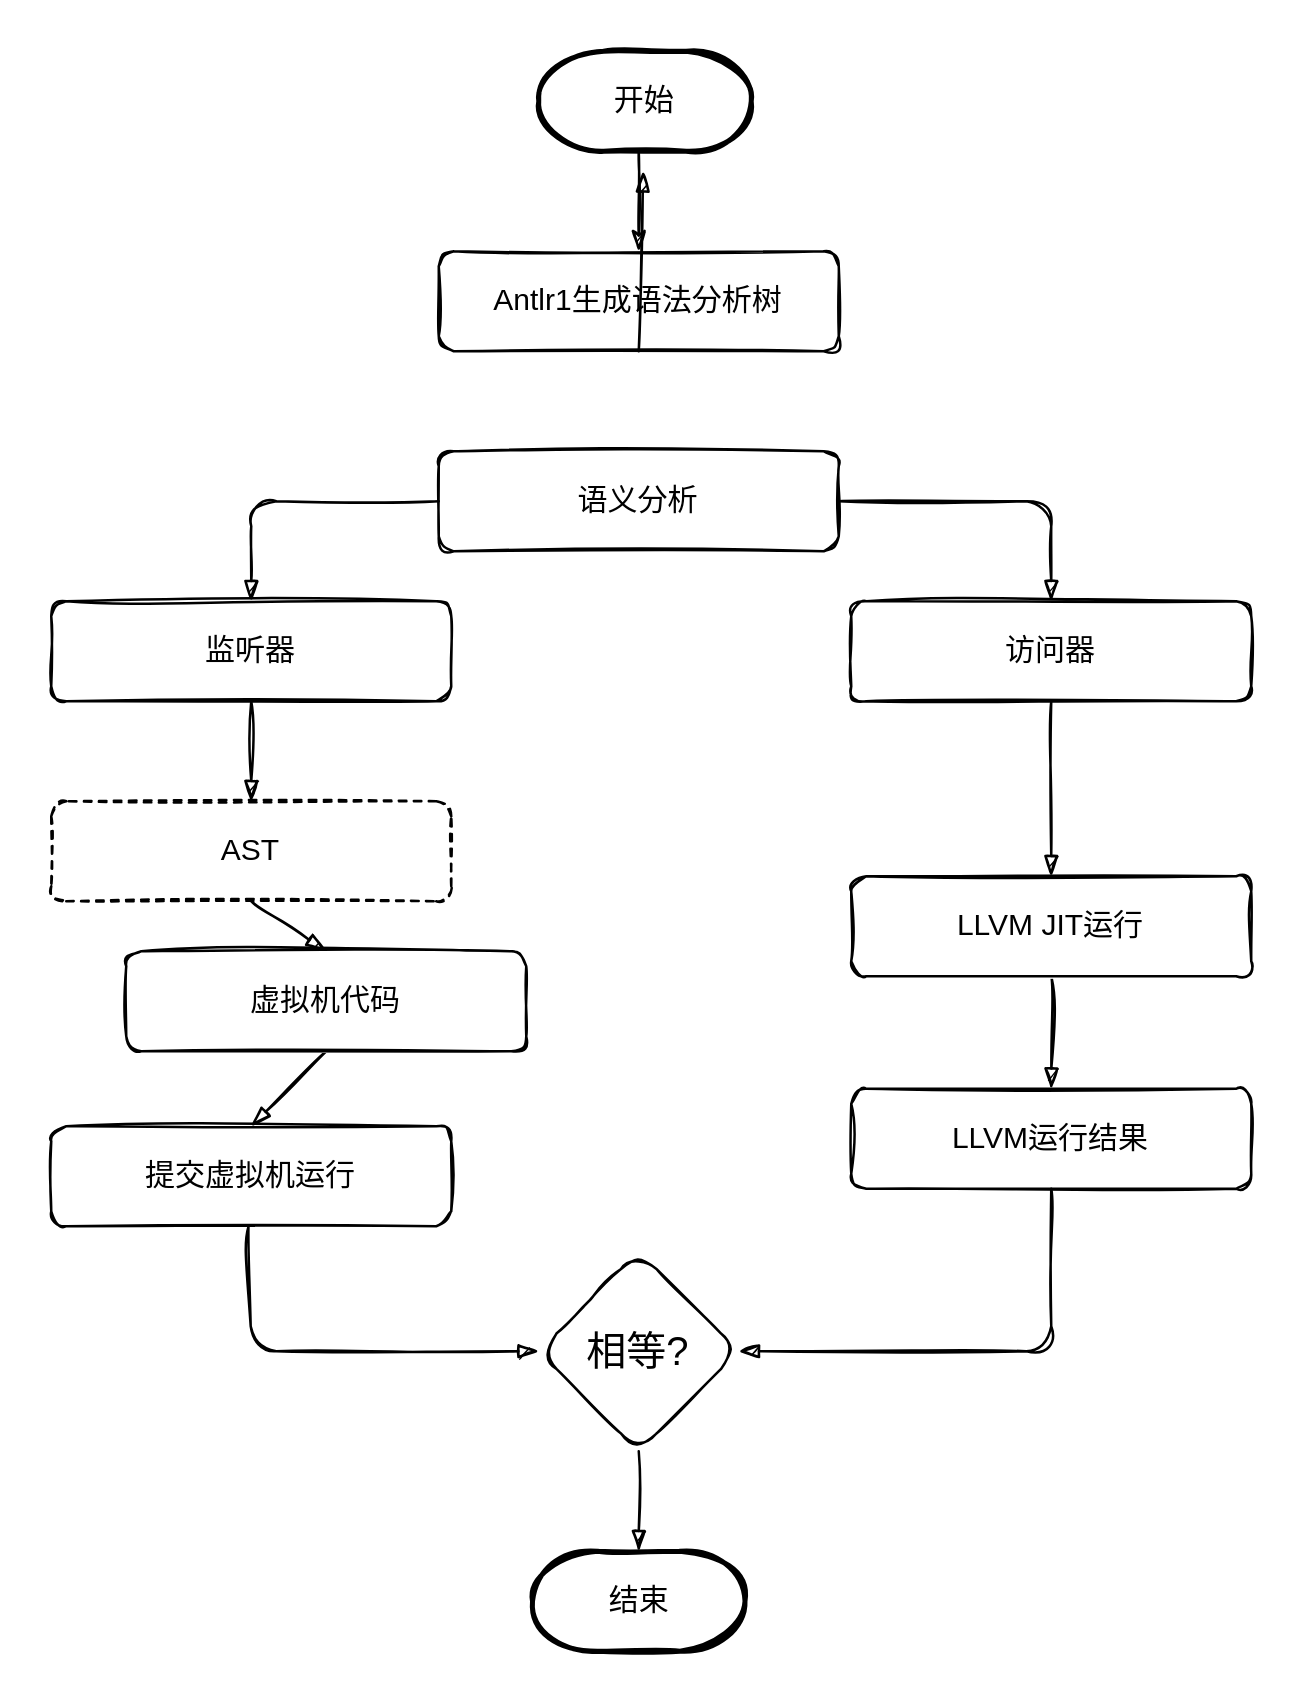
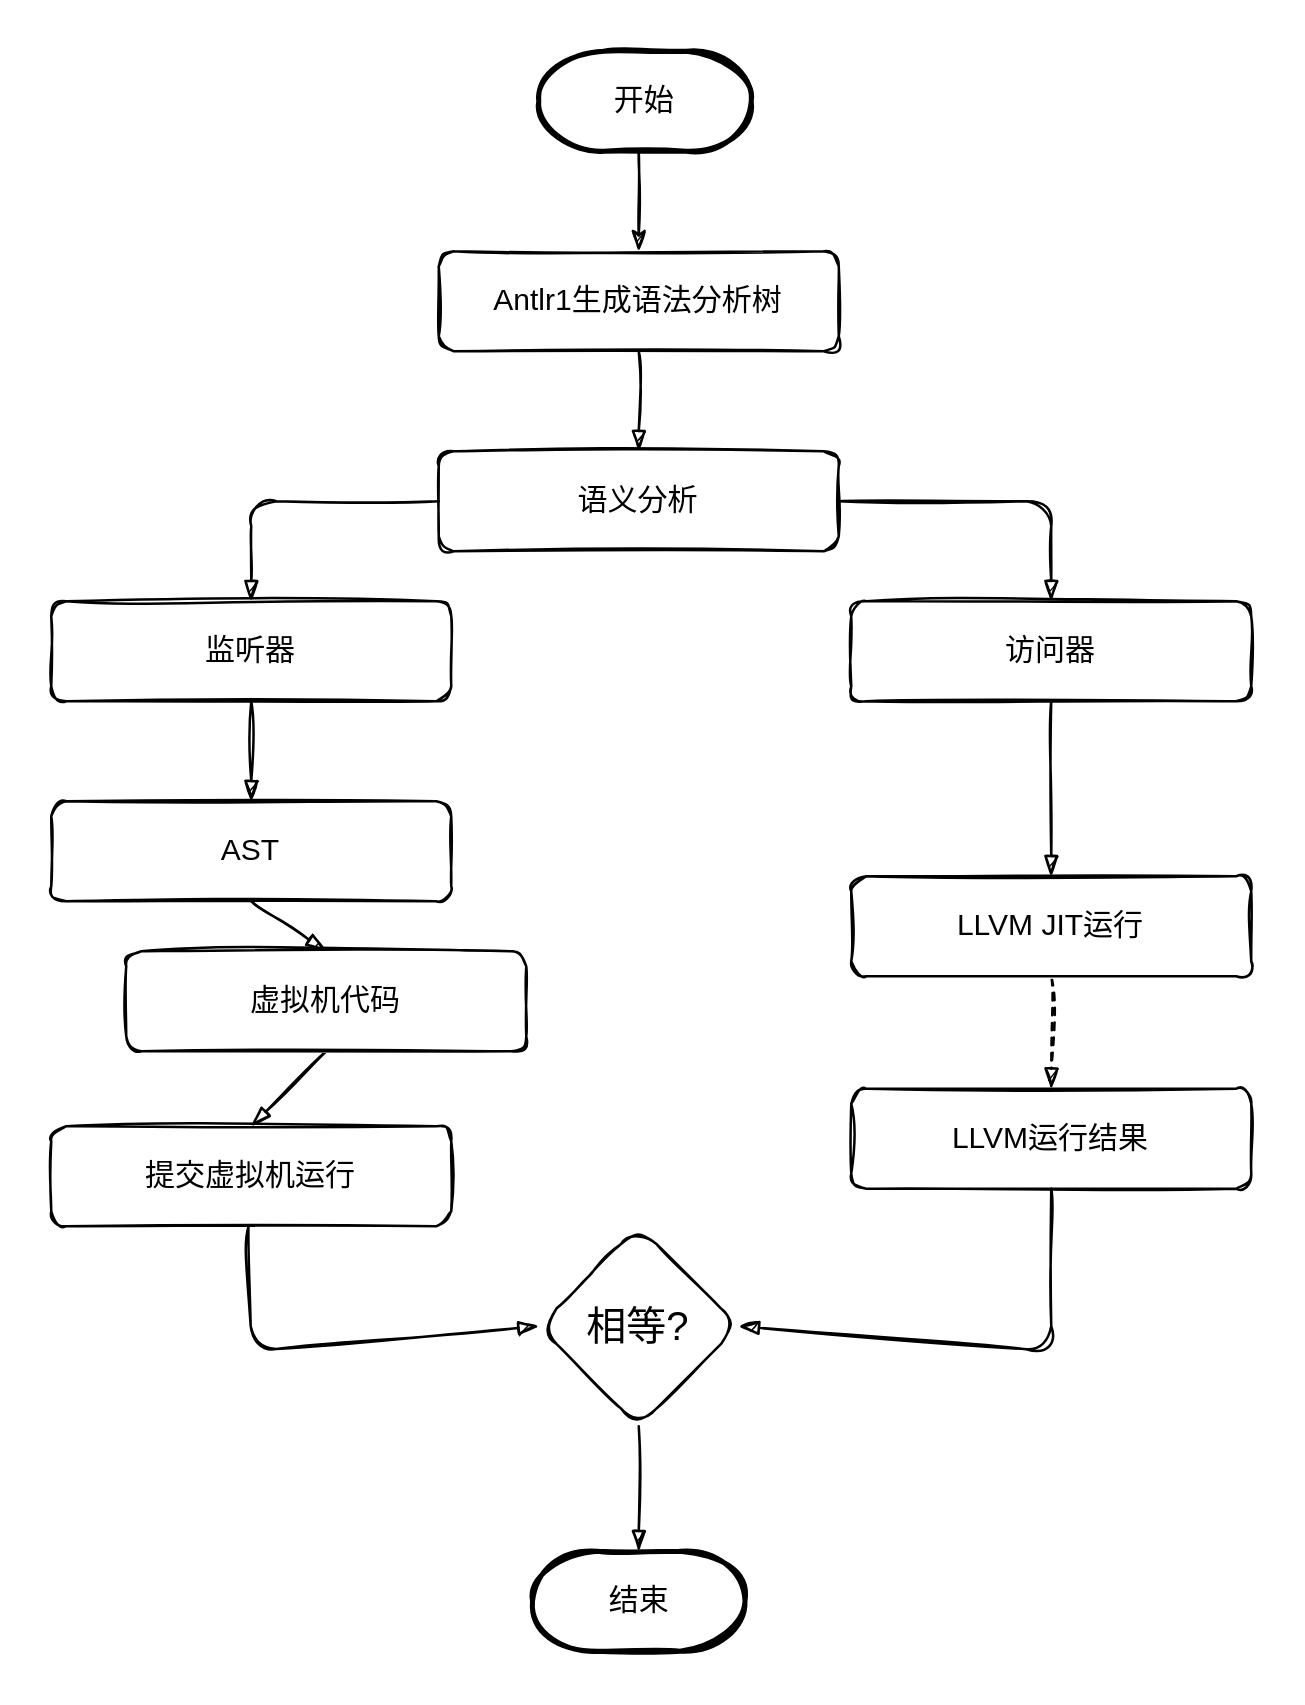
- <mxCell id="24" style="edgeStyle=none;rounded=1;orthogonalLoop=1;jettySize=auto;html=1;fontSize=12;endArrow=blockThin;sourcePerimeterSpacing=8;targetPerimeterSpacing=8;exitX=0.5;exitY=1;exitDx=0;exitDy=0;endFill=1;sketch=1;" parent="1" source="21" target="20" edge="1"><mxGeometry relative="1" as="geometry" /></mxCell>
+ <mxCell id="24" style="edgeStyle=none;rounded=1;orthogonalLoop=1;jettySize=auto;html=1;entryX=0.5;entryY=0;entryDx=0;entryDy=0;fontSize=12;endArrow=blockThin;sourcePerimeterSpacing=8;targetPerimeterSpacing=8;exitX=0.5;exitY=1;exitDx=0;exitDy=0;endFill=1;sketch=1;" parent="1" source="21" target="23" edge="1"><mxGeometry relative="1" as="geometry" /></mxCell>
- <mxCell id="16" value="AST" style="rounded=1;whiteSpace=wrap;html=1;hachureGap=4;flipV=1;sketch=1;dashed=1;" parent="1" vertex="1"><mxGeometry x="20" y="320" width="160" height="40" as="geometry" /></mxCell>
+ <mxCell id="16" value="AST" style="rounded=1;whiteSpace=wrap;html=1;hachureGap=4;flipV=1;sketch=1;" parent="1" vertex="1"><mxGeometry x="20" y="320" width="160" height="40" as="geometry" /></mxCell>
- <mxCell id="10" style="edgeStyle=none;rounded=1;jumpStyle=arc;orthogonalLoop=1;jettySize=auto;html=1;entryX=0.5;entryY=0;entryDx=0;entryDy=0;fontSize=12;endArrow=blockThin;endFill=1;sourcePerimeterSpacing=8;targetPerimeterSpacing=8;exitX=0.501;exitY=1.018;exitDx=0;exitDy=0;exitPerimeter=0;sketch=1;" parent="1" source="11" target="8" edge="1"><mxGeometry relative="1" as="geometry" /></mxCell>
+ <mxCell id="10" style="edgeStyle=none;rounded=1;jumpStyle=arc;orthogonalLoop=1;jettySize=auto;html=1;entryX=0.5;entryY=0;entryDx=0;entryDy=0;fontSize=12;endArrow=blockThin;endFill=1;sourcePerimeterSpacing=8;targetPerimeterSpacing=8;exitX=0.501;exitY=1.018;exitDx=0;exitDy=0;exitPerimeter=0;sketch=1;dashed=1;" parent="1" source="11" target="8" edge="1"><mxGeometry relative="1" as="geometry" /></mxCell>
- <mxCell id="7" value="相等?" style="rhombus;whiteSpace=wrap;html=1;hachureGap=4;fontSize=16;sketch=1;rounded=1;" parent="1" vertex="1"><mxGeometry x="215" y="500" width="80" height="80" as="geometry" /></mxCell>
+ <mxCell id="7" value="相等?" style="rhombus;whiteSpace=wrap;html=1;hachureGap=4;fontSize=16;sketch=1;rounded=1;" parent="1" vertex="1"><mxGeometry x="215" y="490" width="80" height="80" as="geometry" /></mxCell>
